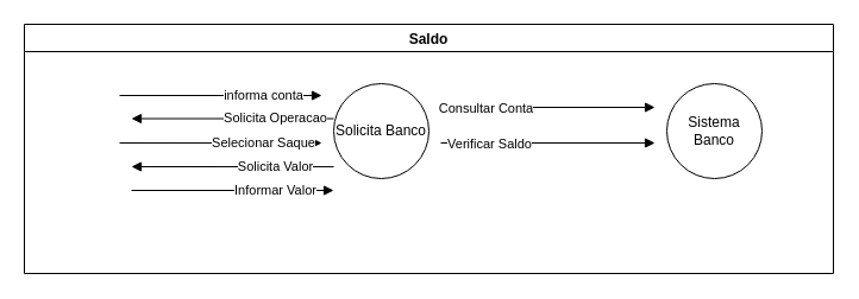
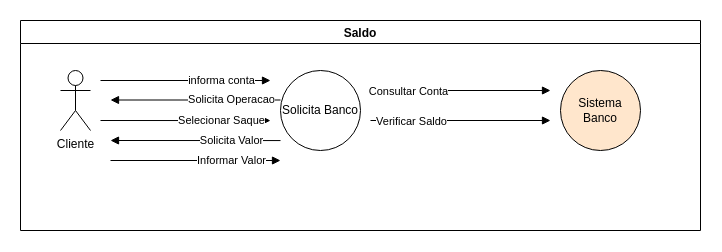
+ <mxCell id="5" value="Cliente" style="shape=umlActor;verticalLabelPosition=bottom;verticalAlign=top;html=1;outlineConnect=0;" vertex="1" parent="2"><mxGeometry x="40" y="50" width="30" height="60" as="geometry" /></mxCell>
- <mxCell id="9" value="Sistema Banco" style="ellipse;whiteSpace=wrap;html=1;aspect=fixed;" vertex="1" parent="2"><mxGeometry x="540" y="50" width="80" height="80" as="geometry" /></mxCell>
+ <mxCell id="9" value="Sistema Banco" style="ellipse;whiteSpace=wrap;html=1;aspect=fixed;fillColor=#ffe6cc;" vertex="1" parent="2"><mxGeometry x="540" y="50" width="80" height="80" as="geometry" /></mxCell>
